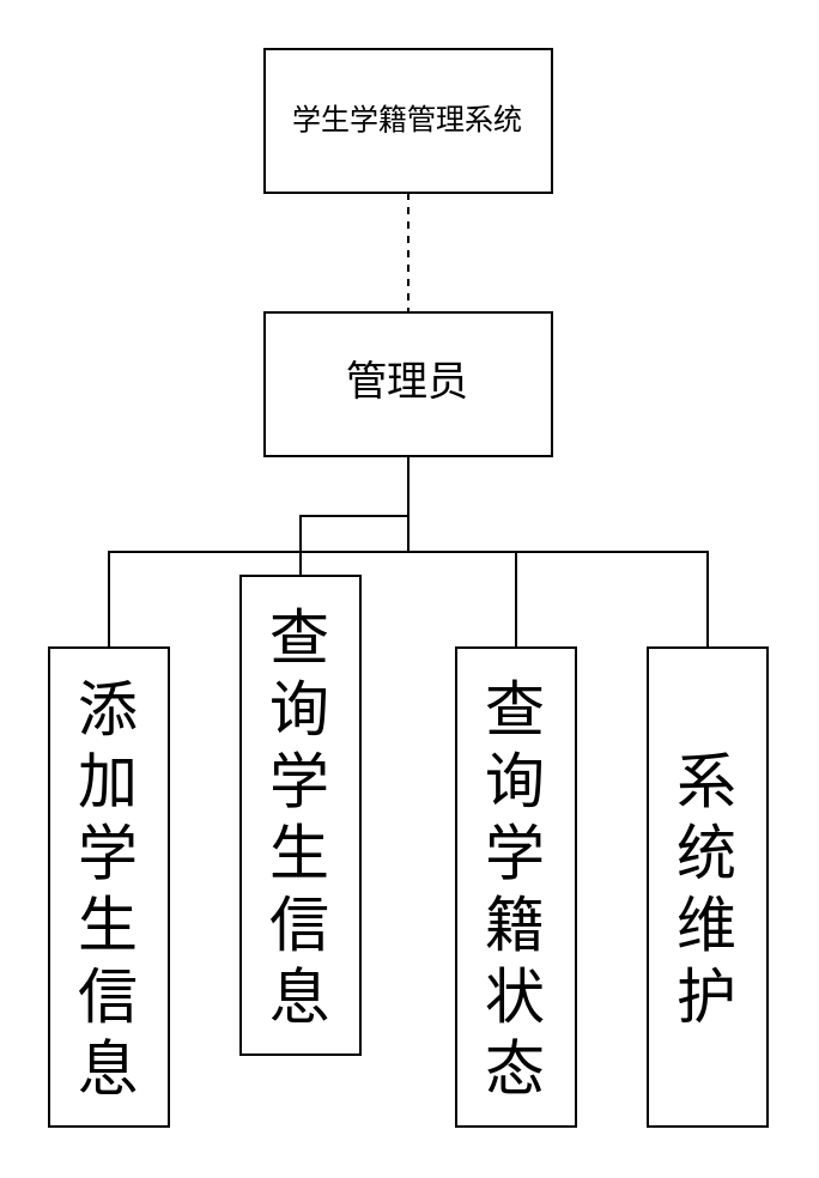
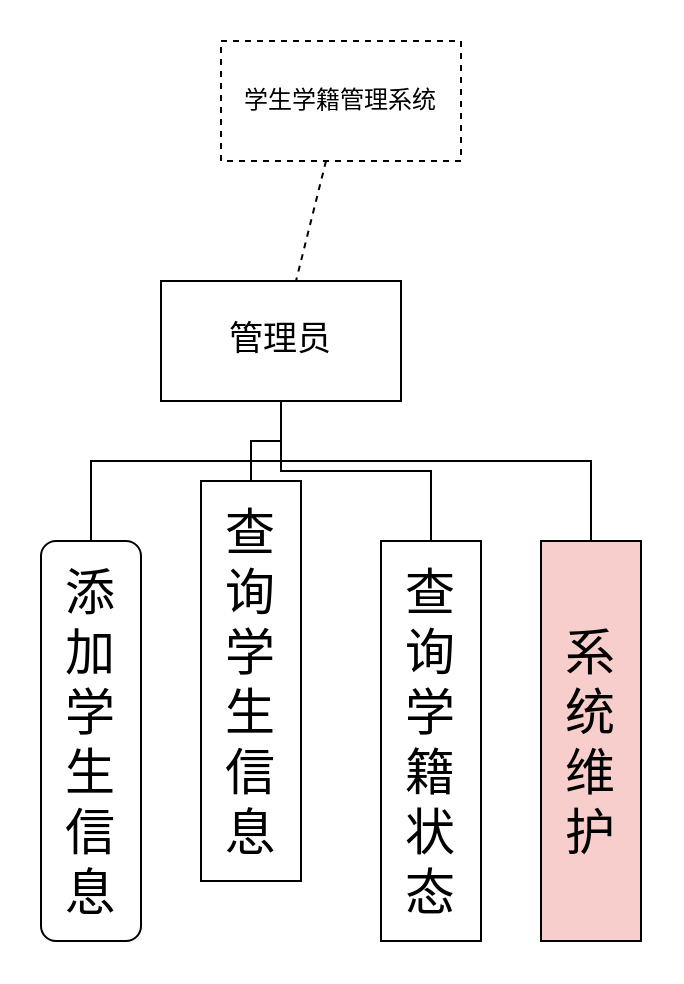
- <mxCell id="3" value="学生学籍管理系统" style="rounded=0;whiteSpace=wrap;html=1;" vertex="1" parent="1"><mxGeometry x="110" y="20" width="120" height="60" as="geometry" /></mxCell>
+ <mxCell id="3" value="学生学籍管理系统" style="rounded=0;whiteSpace=wrap;html=1;dashed=1;" vertex="1" parent="1"><mxGeometry x="110" y="20" width="120" height="60" as="geometry" /></mxCell>
- <mxCell id="5" value="&lt;font style=&quot;font-size: 17px;&quot;&gt;管理员&lt;/font&gt;" style="rounded=0;whiteSpace=wrap;html=1;" vertex="1" parent="1"><mxGeometry x="110" y="130" width="120" height="60" as="geometry" /></mxCell>
+ <mxCell id="5" value="&lt;font style=&quot;font-size: 17px;&quot;&gt;管理员&lt;/font&gt;" style="rounded=0;whiteSpace=wrap;html=1;" vertex="1" parent="1"><mxGeometry x="80" y="140" width="120" height="60" as="geometry" /></mxCell>
- <mxCell id="7" value="&lt;font style=&quot;font-size: 25px;&quot;&gt;添加学生信息&lt;/font&gt;" style="rounded=0;whiteSpace=wrap;html=1;" vertex="1" parent="1"><mxGeometry x="20" y="270" width="50" height="200" as="geometry" /></mxCell>
+ <mxCell id="7" value="&lt;font style=&quot;font-size: 25px;&quot;&gt;添加学生信息&lt;/font&gt;" style="whiteSpace=wrap;html=1;rounded=1;" vertex="1" parent="1"><mxGeometry x="20" y="270" width="50" height="200" as="geometry" /></mxCell>
- <mxCell id="11" value="&lt;font style=&quot;font-size: 25px;&quot;&gt;系统维护&lt;/font&gt;" style="rounded=0;whiteSpace=wrap;html=1;" vertex="1" parent="1"><mxGeometry x="270" y="270" width="50" height="200" as="geometry" /></mxCell>
+ <mxCell id="11" value="&lt;font style=&quot;font-size: 25px;&quot;&gt;系统维护&lt;/font&gt;" style="rounded=0;whiteSpace=wrap;html=1;fillColor=#f8cecc;" vertex="1" parent="1"><mxGeometry x="270" y="270" width="50" height="200" as="geometry" /></mxCell>
